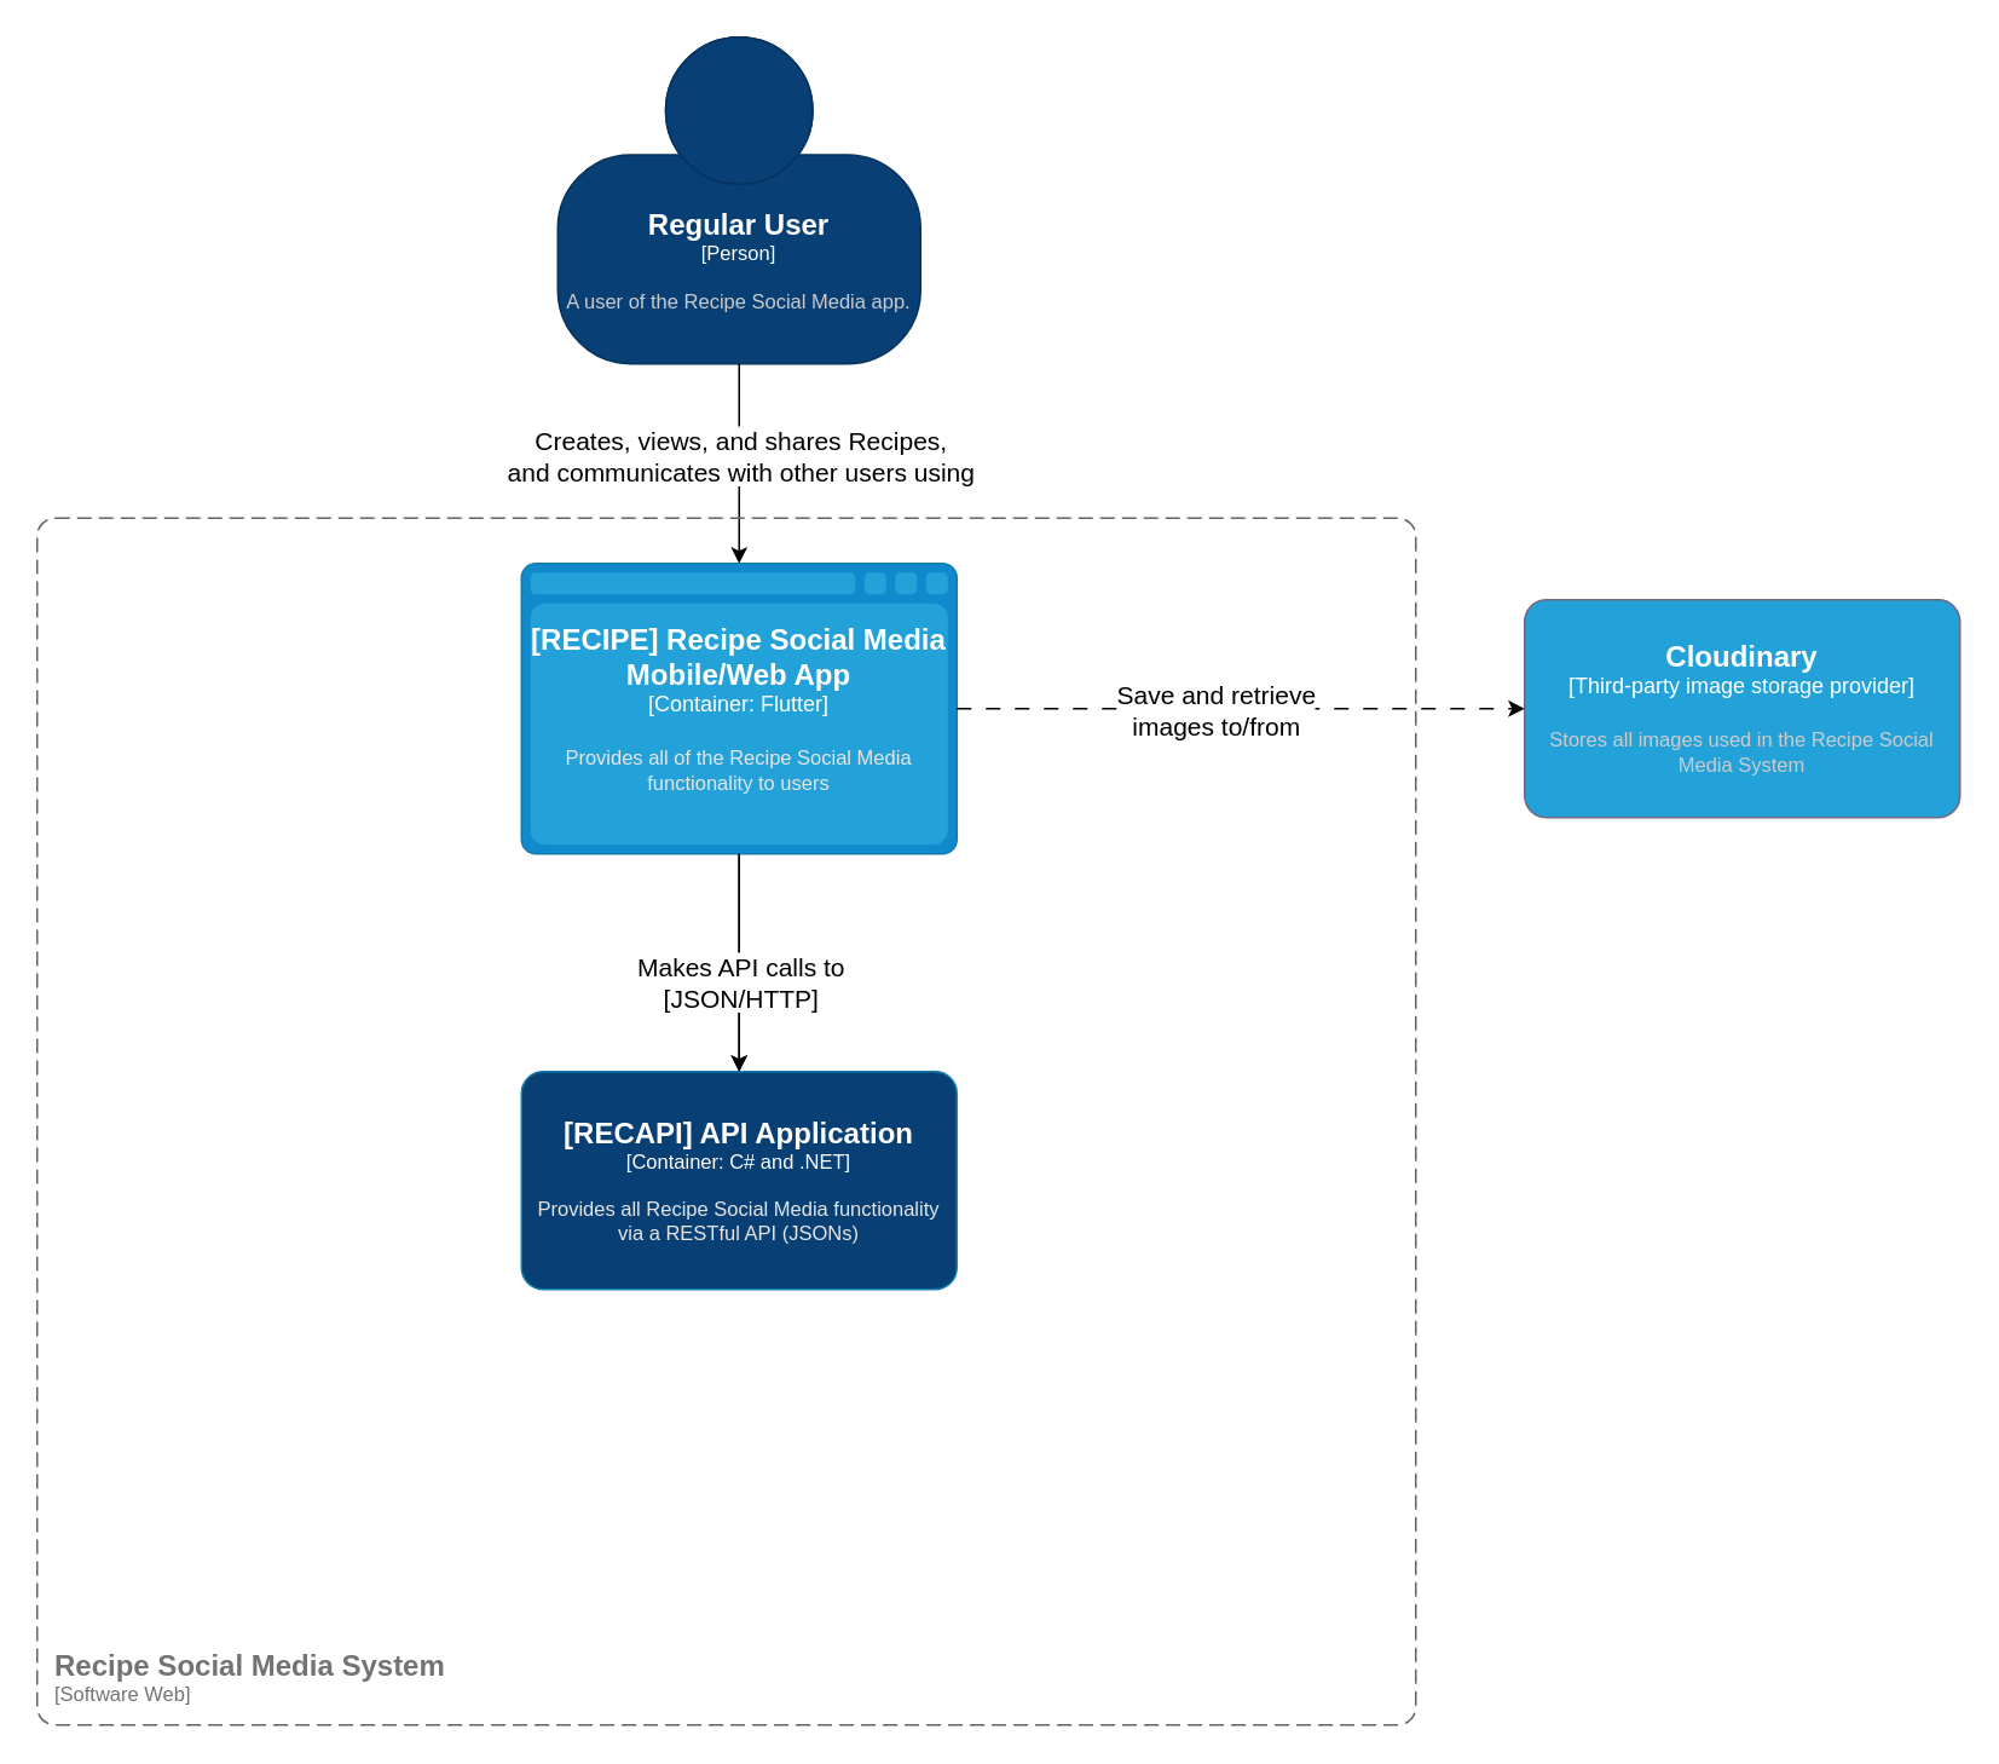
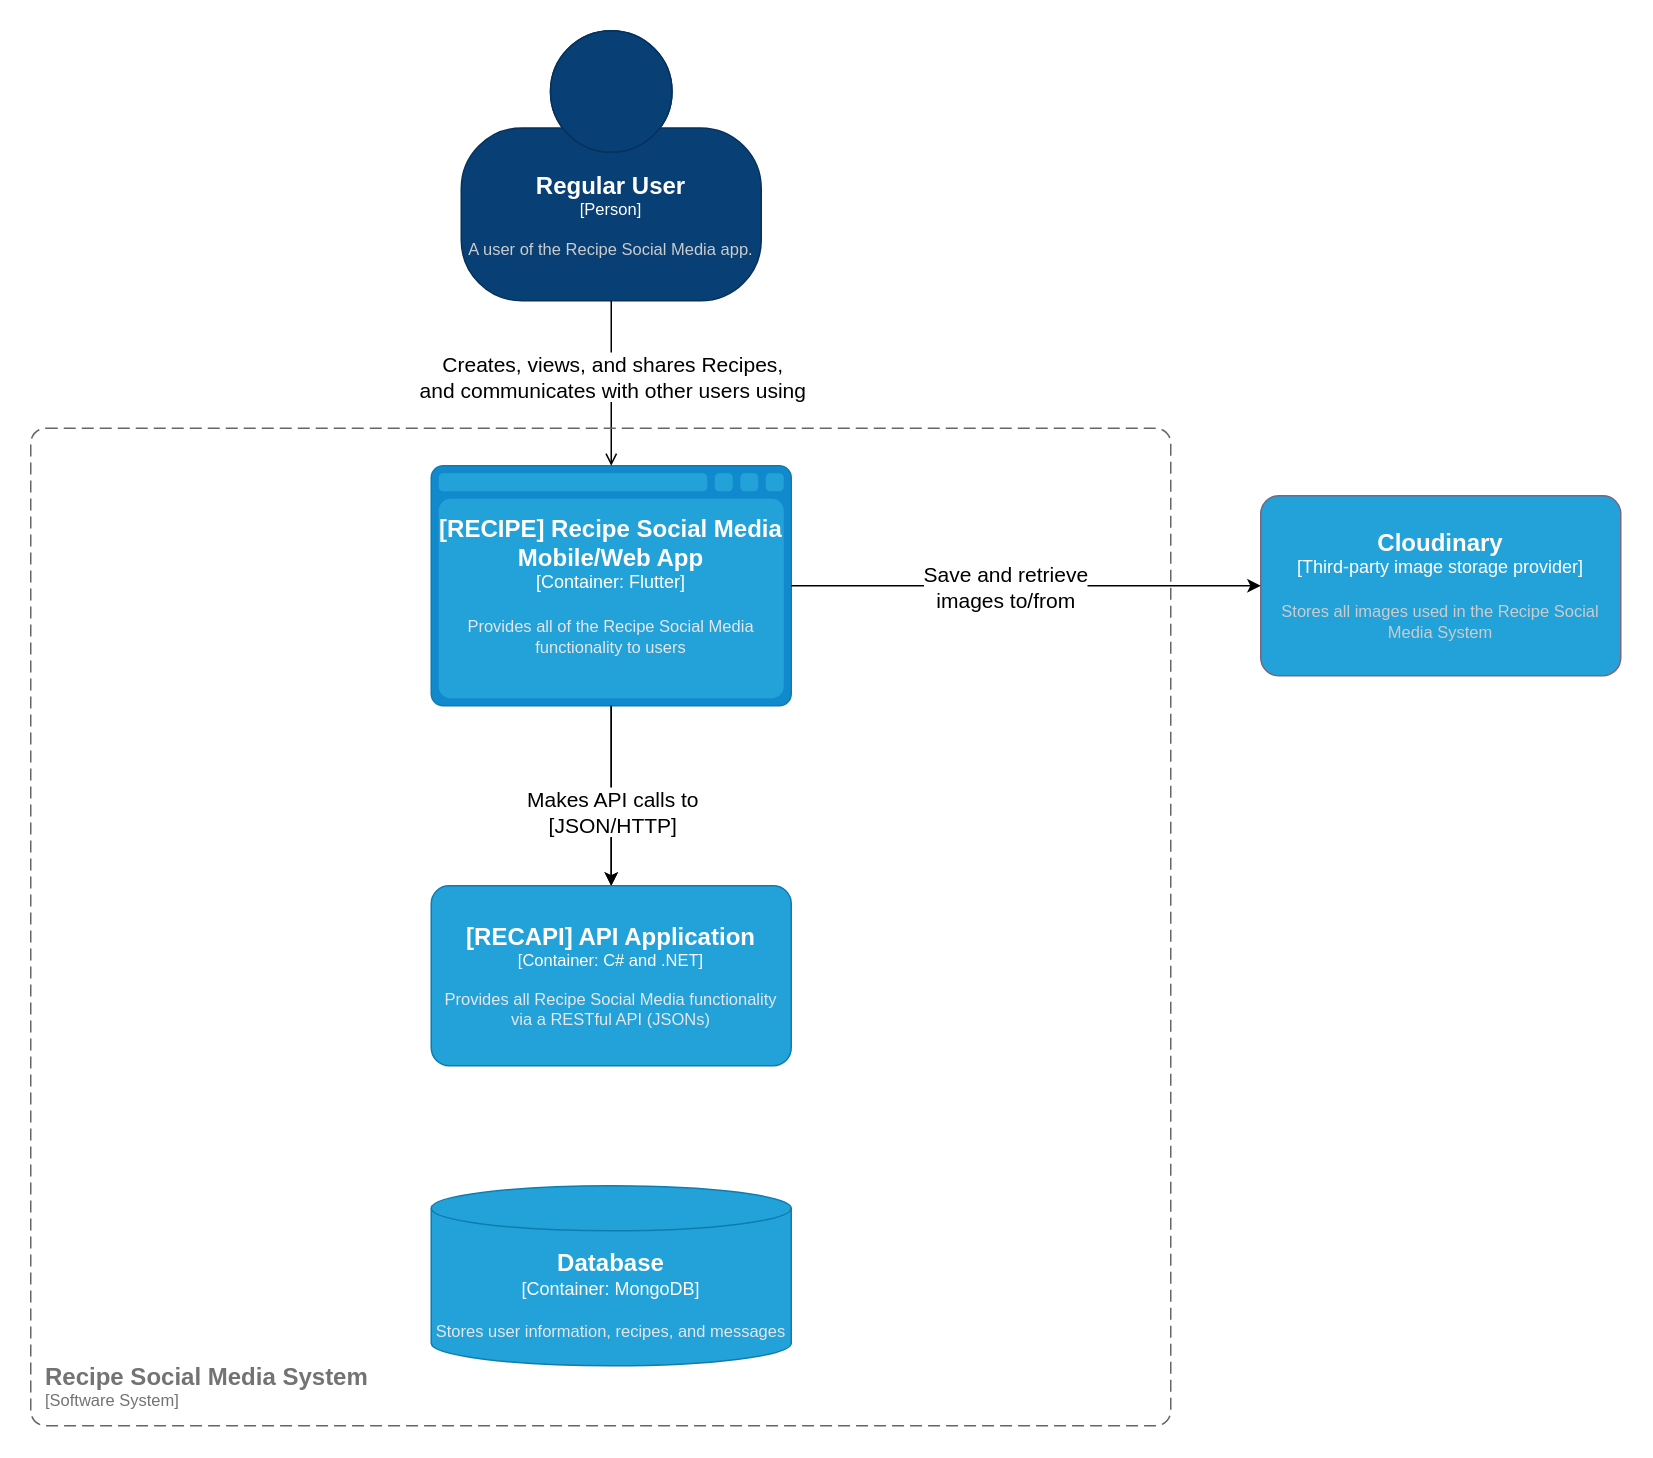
- <mxCell id="5" style="edgeStyle=orthogonalEdgeStyle;rounded=0;orthogonalLoop=1;jettySize=auto;html=1;entryX=0.5;entryY=0;entryDx=0;entryDy=0;entryPerimeter=0;exitX=0.5;exitY=1;exitDx=0;exitDy=0;exitPerimeter=0;" parent="1" source="3" target="4" edge="1"><mxGeometry relative="1" as="geometry"><mxPoint x="220" y="310" as="targetPoint" /></mxGeometry></mxCell>
+ <mxCell id="5" style="edgeStyle=orthogonalEdgeStyle;rounded=0;orthogonalLoop=1;jettySize=auto;html=1;entryX=0.5;entryY=0;entryDx=0;entryDy=0;entryPerimeter=0;exitX=0.5;exitY=1;exitDx=0;exitDy=0;exitPerimeter=0;endArrow=open;" parent="1" source="3" target="4" edge="1"><mxGeometry relative="1" as="geometry"><mxPoint x="220" y="310" as="targetPoint" /></mxGeometry></mxCell>
- <mxCell id="13" style="edgeStyle=orthogonalEdgeStyle;rounded=0;orthogonalLoop=1;jettySize=auto;html=1;entryX=0;entryY=0.5;entryDx=0;entryDy=0;entryPerimeter=0;dashed=1;dashPattern=8 8;" parent="1" source="4" target="12" edge="1"><mxGeometry relative="1" as="geometry" /></mxCell>
+ <mxCell id="13" style="edgeStyle=orthogonalEdgeStyle;rounded=0;orthogonalLoop=1;jettySize=auto;html=1;entryX=0;entryY=0.5;entryDx=0;entryDy=0;entryPerimeter=0;dashed=0;dashPattern=8 8;" parent="1" source="4" target="12" edge="1"><mxGeometry relative="1" as="geometry" /></mxCell>
- <mxCell id="7" value="&lt;font style=&quot;font-size: 16px&quot;&gt;&lt;b&gt;[RECAPI] API Application&lt;/b&gt;&lt;/font&gt;&lt;div&gt;[Container: C# and .NET]&lt;/div&gt;&lt;br&gt;&lt;div&gt;&lt;font style=&quot;font-size: 11px&quot;&gt;&lt;font color=&quot;#E6E6E6&quot;&gt;Provides all Recipe Social Media functionality via a RESTful API (JSONs)&lt;/font&gt;&lt;/div&gt;" style="rounded=1;whiteSpace=wrap;html=1;fontSize=11;labelBackgroundColor=none;fillColor=#083f75;fontColor=#ffffff;align=center;arcSize=10;strokeColor=#0E7DAD;metaEdit=1;resizable=0;points=[[0.25,0,0],[0.5,0,0],[0.75,0,0],[1,0.25,0],[1,0.5,0],[1,0.75,0],[0.75,1,0],[0.5,1,0],[0.25,1,0],[0,0.75,0],[0,0.5,0],[0,0.25,0]];" parent="1" vertex="1"><mxGeometry x="287" y="590" width="240" height="120" as="geometry" /></mxCell>
+ <mxCell id="7" value="&lt;font style=&quot;font-size: 16px&quot;&gt;&lt;b&gt;[RECAPI] API Application&lt;/b&gt;&lt;/font&gt;&lt;div&gt;[Container: C# and .NET]&lt;/div&gt;&lt;br&gt;&lt;div&gt;&lt;font style=&quot;font-size: 11px&quot;&gt;&lt;font color=&quot;#E6E6E6&quot;&gt;Provides all Recipe Social Media functionality via a RESTful API (JSONs)&lt;/font&gt;&lt;/div&gt;" style="rounded=1;whiteSpace=wrap;html=1;fontSize=11;labelBackgroundColor=none;fillColor=#23A2D9;fontColor=#ffffff;align=center;arcSize=10;strokeColor=#0E7DAD;metaEdit=1;resizable=0;points=[[0.25,0,0],[0.5,0,0],[0.75,0,0],[1,0.25,0],[1,0.5,0],[1,0.75,0],[0.75,1,0],[0.5,1,0],[0.25,1,0],[0,0.75,0],[0,0.5,0],[0,0.25,0]];" parent="1" vertex="1"><mxGeometry x="287" y="590" width="240" height="120" as="geometry" /></mxCell>
+ <mxCell id="10" value="&lt;font style=&quot;font-size: 16px&quot;&gt;&lt;b&gt;Database&lt;/b&gt;&lt;/font&gt;&lt;div&gt;[Container:&amp;nbsp;MongoDB]&lt;/div&gt;&lt;br&gt;&lt;div&gt;&lt;font style=&quot;font-size: 11px&quot;&gt;&lt;font color=&quot;#E6E6E6&quot;&gt;Stores user information, recipes, and messages&lt;/font&gt;&lt;/div&gt;" style="shape=cylinder3;size=15;whiteSpace=wrap;html=1;boundedLbl=1;rounded=0;labelBackgroundColor=none;fillColor=#23A2D9;fontSize=12;fontColor=#ffffff;align=center;strokeColor=#0E7DAD;metaEdit=1;points=[[0.5,0,0],[1,0.25,0],[1,0.5,0],[1,0.75,0],[0.5,1,0],[0,0.75,0],[0,0.5,0],[0,0.25,0]];resizable=0;" parent="1" vertex="1"><mxGeometry x="287" y="790" width="240" height="120" as="geometry" /></mxCell>
- <mxCell id="11" value="&lt;font style=&quot;font-size: 16px&quot;&gt;&lt;b&gt;&lt;div style=&quot;text-align: left&quot;&gt;Recipe Social Media System&lt;/div&gt;&lt;/b&gt;&lt;/font&gt;&lt;div style=&quot;text-align: left&quot;&gt;[Software Web]&lt;/div&gt;" style="rounded=1;fontSize=11;whiteSpace=wrap;html=1;dashed=1;arcSize=20;fillColor=none;strokeColor=#666666;fontColor=#737373;labelBackgroundColor=none;align=left;verticalAlign=bottom;labelBorderColor=none;spacingTop=0;spacing=10;dashPattern=8 4;metaEdit=1;rotatable=0;perimeter=rectanglePerimeter;labelPadding=0;allowArrows=0;connectable=0;expand=0;recursiveResize=0;editable=1;pointerEvents=0;absoluteArcSize=1;points=[[0.25,0,0],[0.5,0,0],[0.75,0,0],[1,0.25,0],[1,0.5,0],[1,0.75,0],[0.75,1,0],[0.5,1,0],[0.25,1,0],[0,0.75,0],[0,0.5,0],[0,0.25,0]];" parent="1" vertex="1"><mxGeometry x="20" y="285" width="760" height="665" as="geometry" /></mxCell>
+ <mxCell id="11" value="&lt;font style=&quot;font-size: 16px&quot;&gt;&lt;b&gt;&lt;div style=&quot;text-align: left&quot;&gt;Recipe Social Media System&lt;/div&gt;&lt;/b&gt;&lt;/font&gt;&lt;div style=&quot;text-align: left&quot;&gt;[Software System]&lt;/div&gt;" style="rounded=1;fontSize=11;whiteSpace=wrap;html=1;dashed=1;arcSize=20;fillColor=none;strokeColor=#666666;fontColor=#737373;labelBackgroundColor=none;align=left;verticalAlign=bottom;labelBorderColor=none;spacingTop=0;spacing=10;dashPattern=8 4;metaEdit=1;rotatable=0;perimeter=rectanglePerimeter;labelPadding=0;allowArrows=0;connectable=0;expand=0;recursiveResize=0;editable=1;pointerEvents=0;absoluteArcSize=1;points=[[0.25,0,0],[0.5,0,0],[0.75,0,0],[1,0.25,0],[1,0.5,0],[1,0.75,0],[0.75,1,0],[0.5,1,0],[0.25,1,0],[0,0.75,0],[0,0.5,0],[0,0.25,0]];" parent="1" vertex="1"><mxGeometry x="20" y="285" width="760" height="665" as="geometry" /></mxCell>
